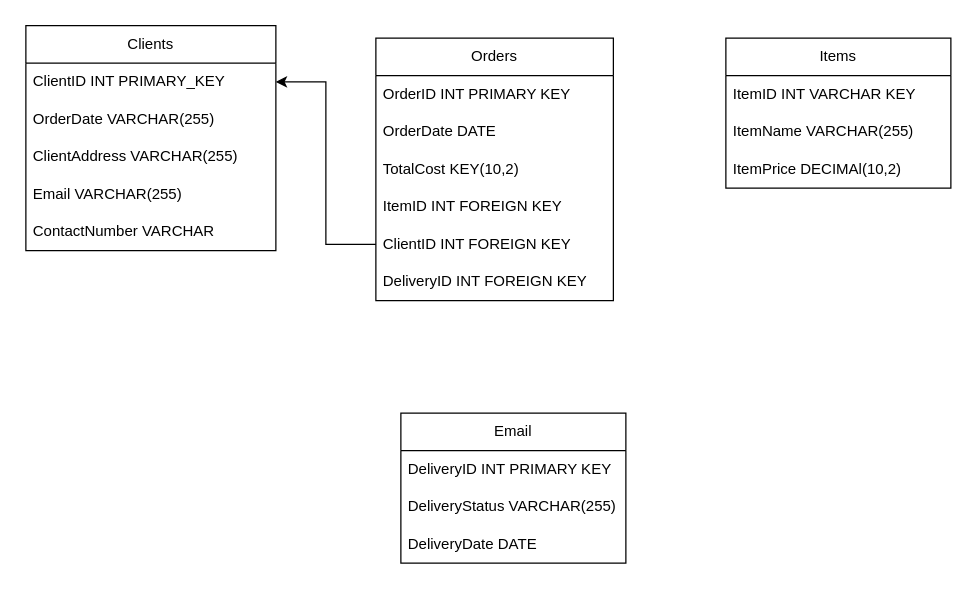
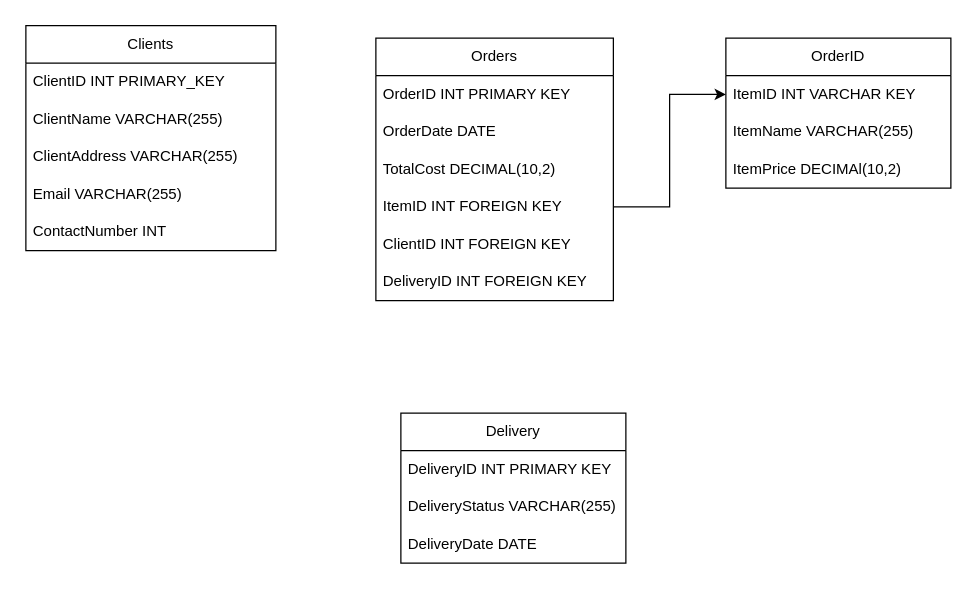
- <mxCell id="15" value="Items" style="swimlane;fontStyle=0;childLayout=stackLayout;horizontal=1;startSize=30;horizontalStack=0;resizeParent=1;resizeParentMax=0;resizeLast=0;collapsible=1;marginBottom=0;whiteSpace=wrap;html=1;" vertex="1" parent="1"><mxGeometry x="580" y="30" width="180" height="120" as="geometry" /></mxCell>
+ <mxCell id="15" value="OrderID" style="swimlane;fontStyle=0;childLayout=stackLayout;horizontal=1;startSize=30;horizontalStack=0;resizeParent=1;resizeParentMax=0;resizeLast=0;collapsible=1;marginBottom=0;whiteSpace=wrap;html=1;" vertex="1" parent="1"><mxGeometry x="580" y="30" width="180" height="120" as="geometry" /></mxCell>
- <mxCell id="11" value="OrderDate VARCHAR(255)" style="text;strokeColor=none;fillColor=none;align=left;verticalAlign=middle;spacingLeft=4;spacingRight=4;overflow=hidden;points=[[0,0.5],[1,0.5]];portConstraint=eastwest;rotatable=0;whiteSpace=wrap;html=1;" vertex="1" parent="9"><mxGeometry y="60" width="200" height="30" as="geometry" /></mxCell>
+ <mxCell id="11" value="ClientName VARCHAR(255)" style="text;strokeColor=none;fillColor=none;align=left;verticalAlign=middle;spacingLeft=4;spacingRight=4;overflow=hidden;points=[[0,0.5],[1,0.5]];portConstraint=eastwest;rotatable=0;whiteSpace=wrap;html=1;" vertex="1" parent="9"><mxGeometry y="60" width="200" height="30" as="geometry" /></mxCell>
+ <mxCell id="24" style="edgeStyle=orthogonalEdgeStyle;rounded=0;orthogonalLoop=1;jettySize=auto;html=1;exitX=1;exitY=0.5;exitDx=0;exitDy=0;entryX=0;entryY=0.5;entryDx=0;entryDy=0;" edge="1" parent="1" source="6" target="16"><mxGeometry relative="1" as="geometry" /></mxCell>
- <mxCell id="23" style="edgeStyle=orthogonalEdgeStyle;rounded=0;orthogonalLoop=1;jettySize=auto;html=1;exitX=0;exitY=0.5;exitDx=0;exitDy=0;entryX=1;entryY=0.5;entryDx=0;entryDy=0;" edge="1" parent="1" source="7" target="10"><mxGeometry relative="1" as="geometry" /></mxCell>
- <mxCell id="5" value="TotalCost KEY(10,2)" style="text;strokeColor=none;fillColor=none;align=left;verticalAlign=middle;spacingLeft=4;spacingRight=4;overflow=hidden;points=[[0,0.5],[1,0.5]];portConstraint=eastwest;rotatable=0;whiteSpace=wrap;html=1;" vertex="1" parent="2"><mxGeometry y="90" width="190" height="30" as="geometry" /></mxCell>
+ <mxCell id="5" value="TotalCost DECIMAL(10,2)" style="text;strokeColor=none;fillColor=none;align=left;verticalAlign=middle;spacingLeft=4;spacingRight=4;overflow=hidden;points=[[0,0.5],[1,0.5]];portConstraint=eastwest;rotatable=0;whiteSpace=wrap;html=1;" vertex="1" parent="2"><mxGeometry y="90" width="190" height="30" as="geometry" /></mxCell>
- <mxCell id="14" value="ContactNumber VARCHAR" style="text;strokeColor=none;fillColor=none;align=left;verticalAlign=middle;spacingLeft=4;spacingRight=4;overflow=hidden;points=[[0,0.5],[1,0.5]];portConstraint=eastwest;rotatable=0;whiteSpace=wrap;html=1;" vertex="1" parent="9"><mxGeometry y="150" width="200" height="30" as="geometry" /></mxCell>
+ <mxCell id="14" value="ContactNumber INT" style="text;strokeColor=none;fillColor=none;align=left;verticalAlign=middle;spacingLeft=4;spacingRight=4;overflow=hidden;points=[[0,0.5],[1,0.5]];portConstraint=eastwest;rotatable=0;whiteSpace=wrap;html=1;" vertex="1" parent="9"><mxGeometry y="150" width="200" height="30" as="geometry" /></mxCell>
- <mxCell id="19" value="Email" style="swimlane;fontStyle=0;childLayout=stackLayout;horizontal=1;startSize=30;horizontalStack=0;resizeParent=1;resizeParentMax=0;resizeLast=0;collapsible=1;marginBottom=0;whiteSpace=wrap;html=1;" vertex="1" parent="1"><mxGeometry x="320" y="330" width="180" height="120" as="geometry" /></mxCell>
+ <mxCell id="19" value="Delivery" style="swimlane;fontStyle=0;childLayout=stackLayout;horizontal=1;startSize=30;horizontalStack=0;resizeParent=1;resizeParentMax=0;resizeLast=0;collapsible=1;marginBottom=0;whiteSpace=wrap;html=1;" vertex="1" parent="1"><mxGeometry x="320" y="330" width="180" height="120" as="geometry" /></mxCell>
